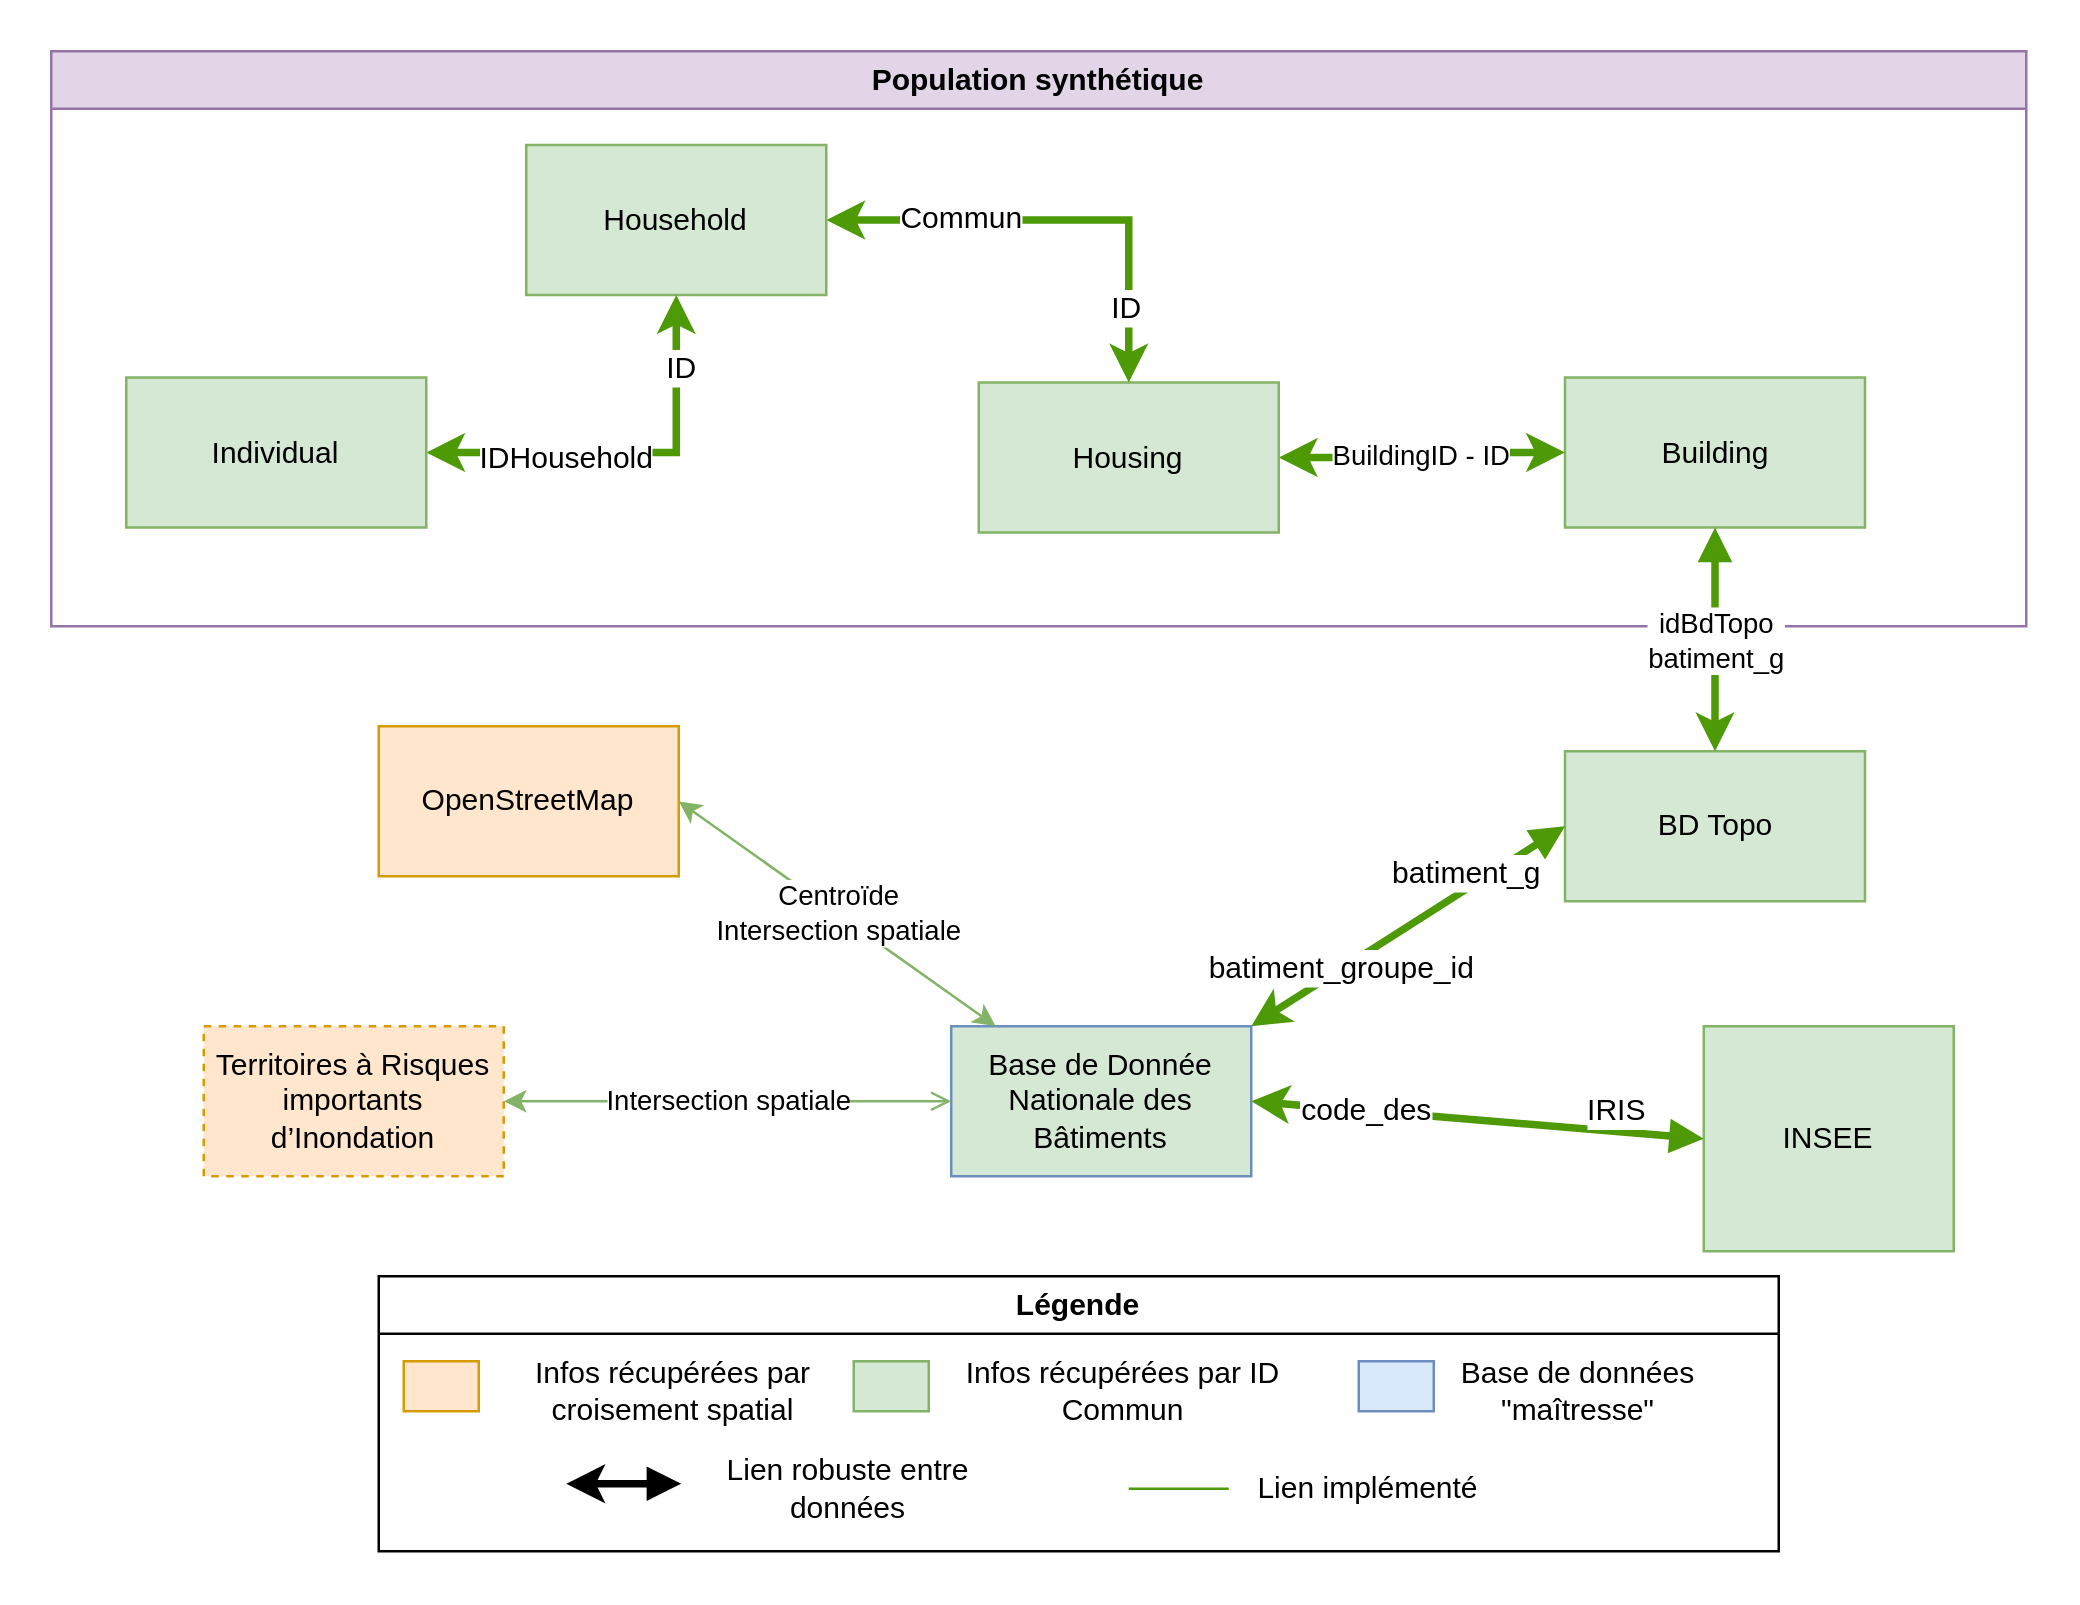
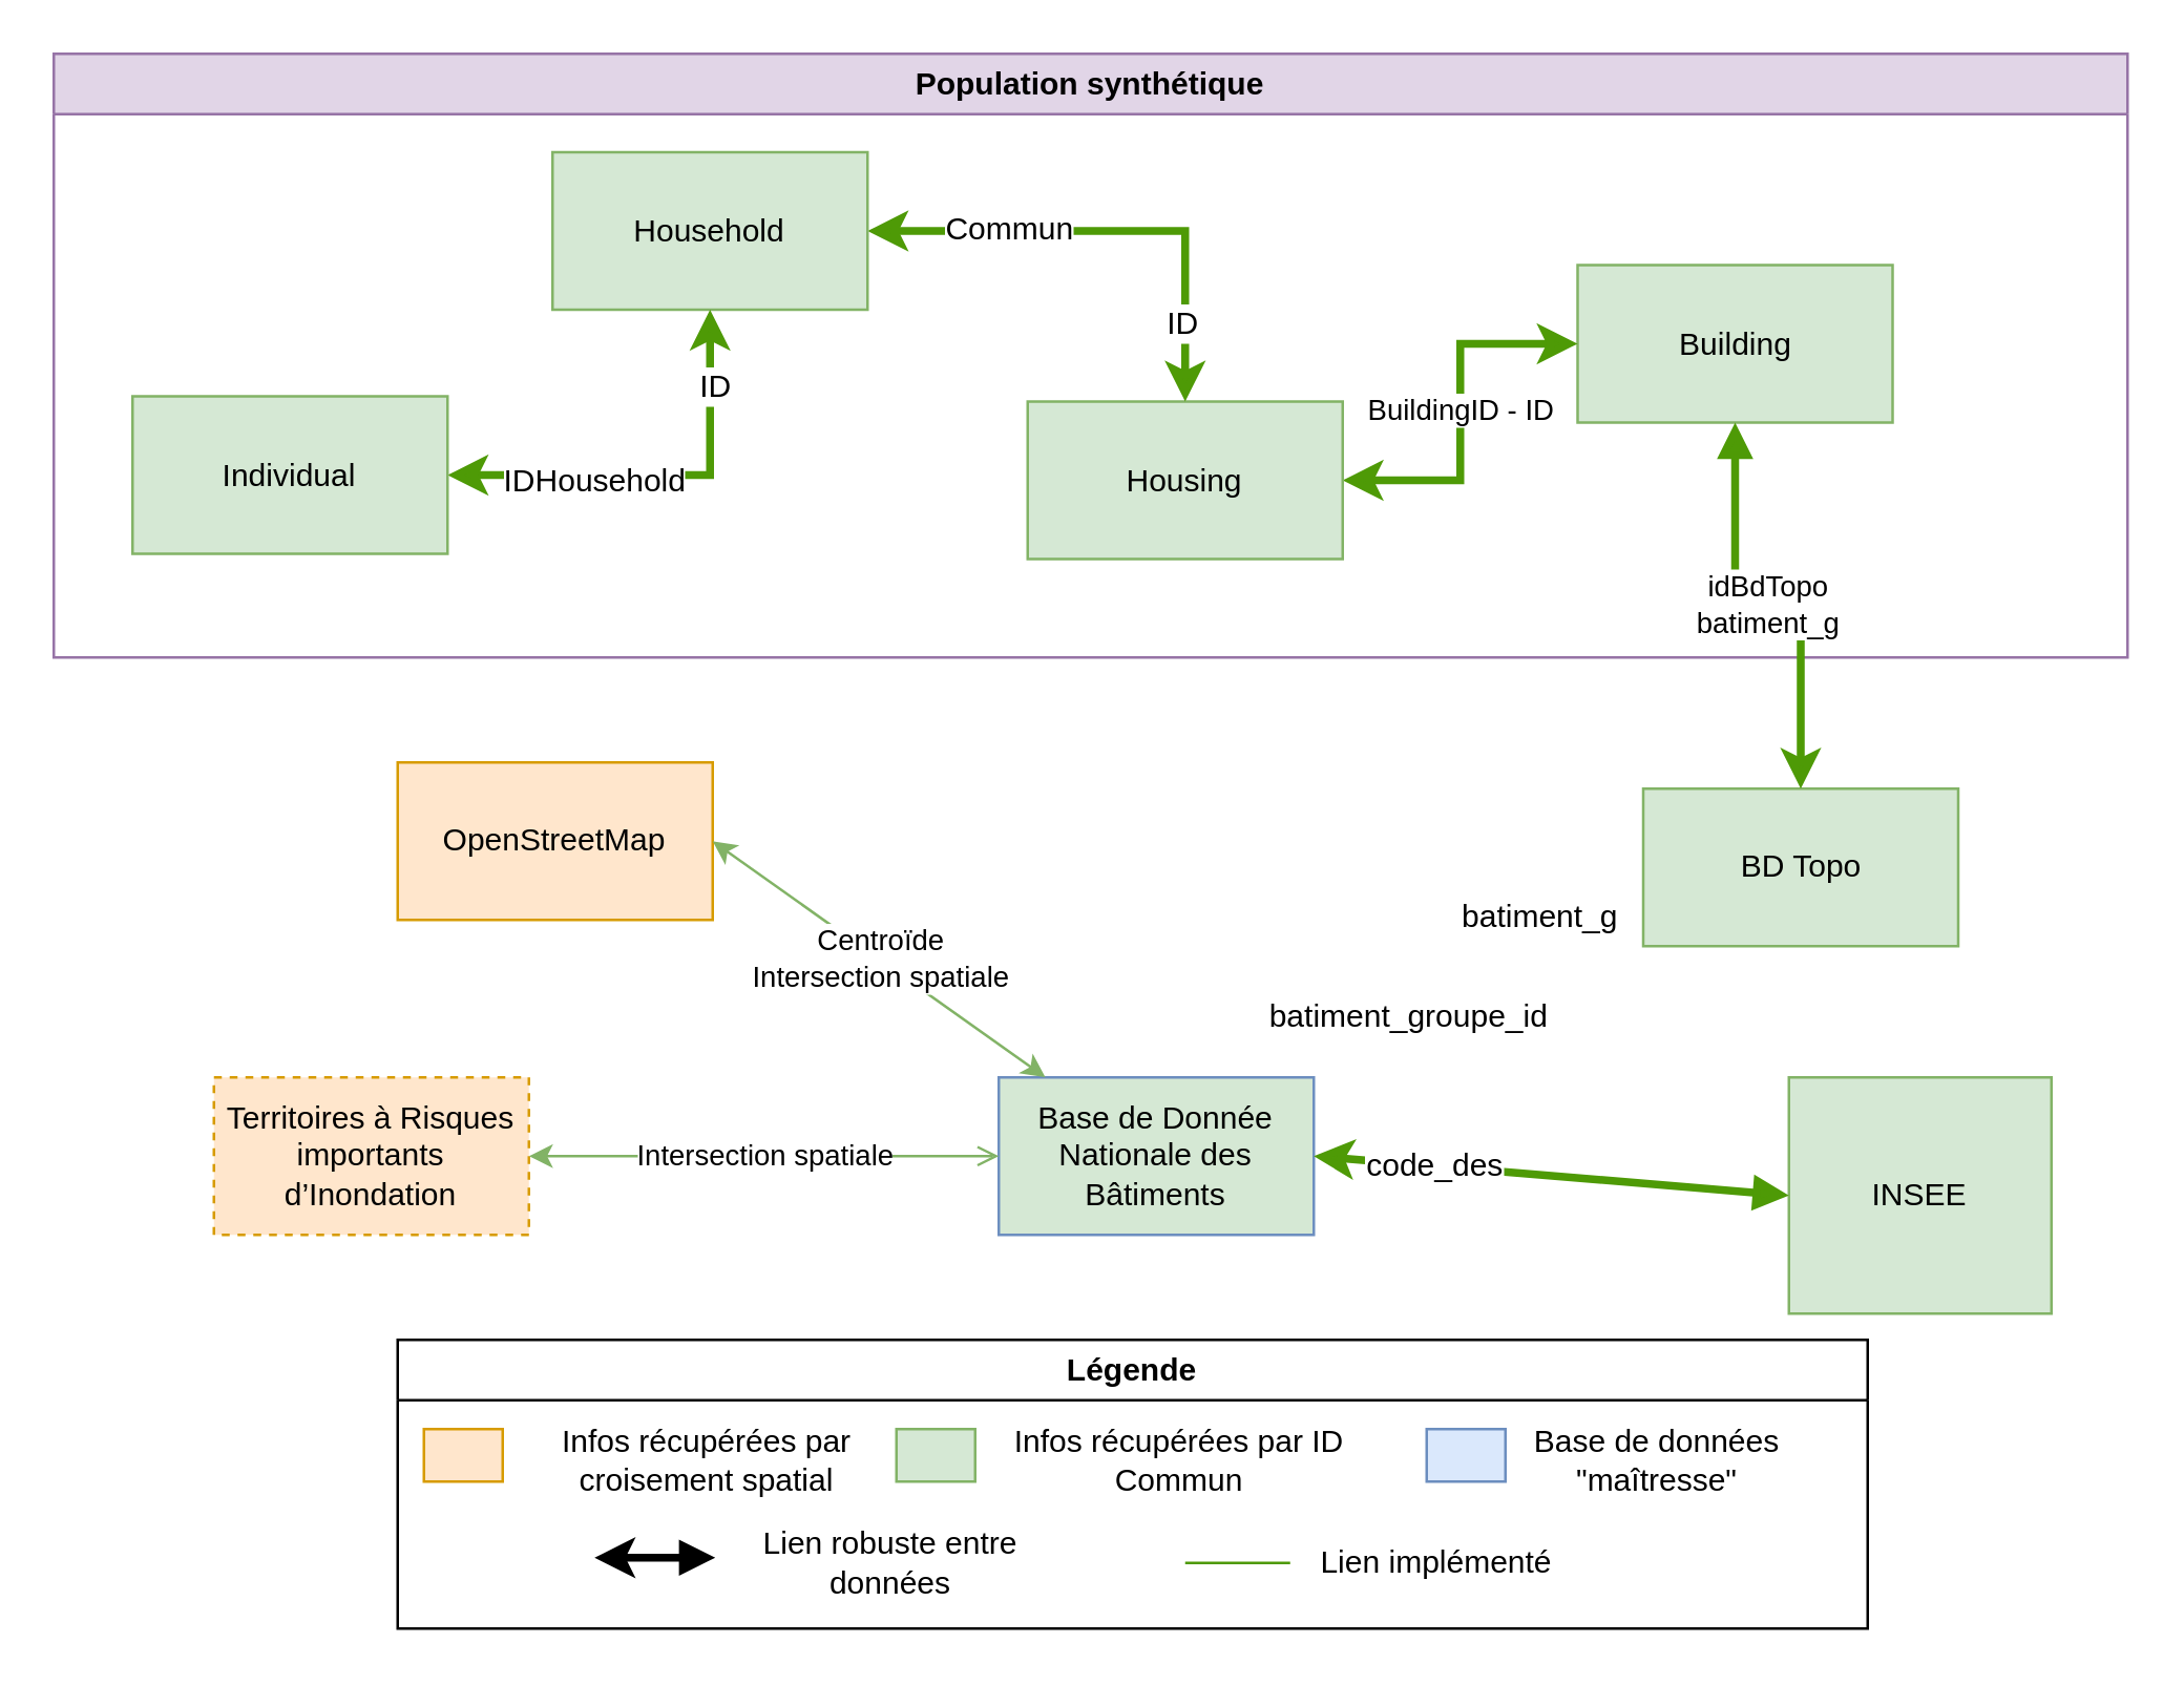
- <mxCell id="12" value="Building" style="rounded=0;whiteSpace=wrap;html=1;fillColor=#d5e8d4;strokeColor=#82b366;" parent="11" vertex="1"><mxGeometry x="605.5" y="130.5" width="120" height="60" as="geometry" /></mxCell>
+ <mxCell id="12" value="Building" style="rounded=0;whiteSpace=wrap;html=1;fillColor=#d5e8d4;strokeColor=#82b366;" parent="11" vertex="1"><mxGeometry x="580.5" y="80.5" width="120" height="60" as="geometry" /></mxCell>
- <mxCell id="7" value="" style="endArrow=classic;html=1;rounded=0;entryX=1;entryY=0;entryDx=0;entryDy=0;exitX=0;exitY=0.5;exitDx=0;exitDy=0;strokeColor=#4e9a06;strokeWidth=3;endFill=1;startArrow=block;" parent="1" source="3" target="2" edge="1"><mxGeometry x="-0.021" y="13" width="50" height="50" relative="1" as="geometry"><mxPoint x="530" y="480" as="sourcePoint" /><mxPoint x="580" y="430" as="targetPoint" /><mxPoint as="offset" /></mxGeometry></mxCell>
- <mxCell id="38" value="IRIS" style="text;html=1;align=center;verticalAlign=middle;resizable=0;points=[];autosize=1;strokeColor=none;fillColor=none;labelBackgroundColor=#FFFFFF;" vertex="1" parent="1"><mxGeometry x="621" y="429" width="50" height="30" as="geometry" /></mxCell>
